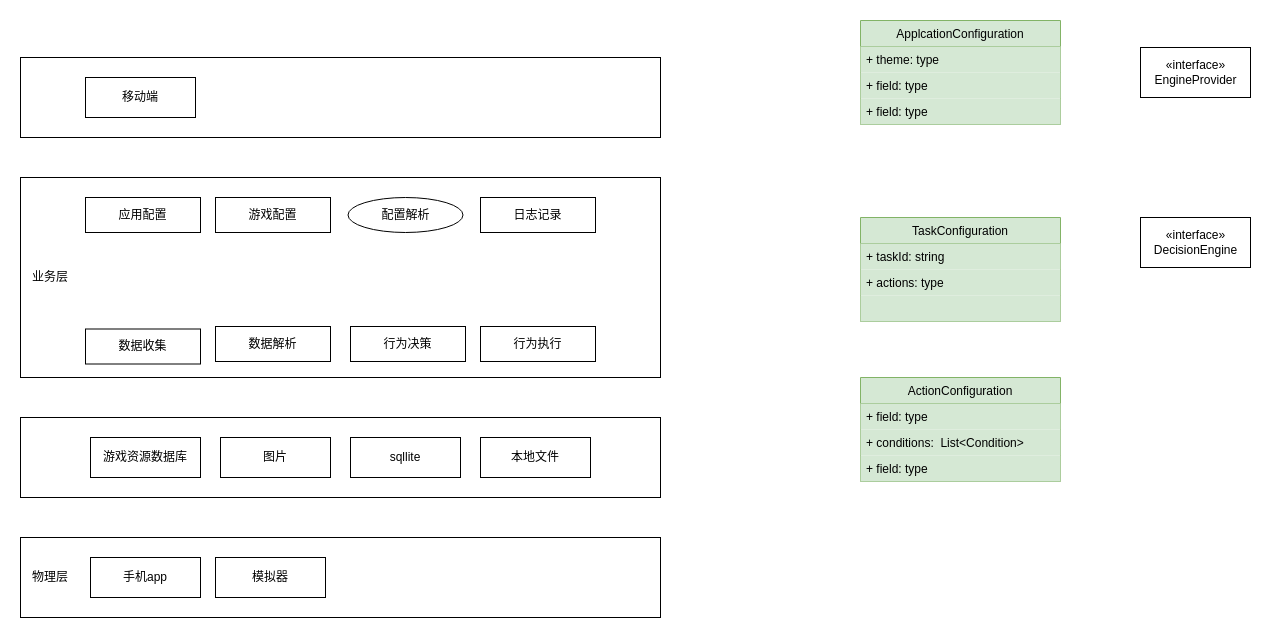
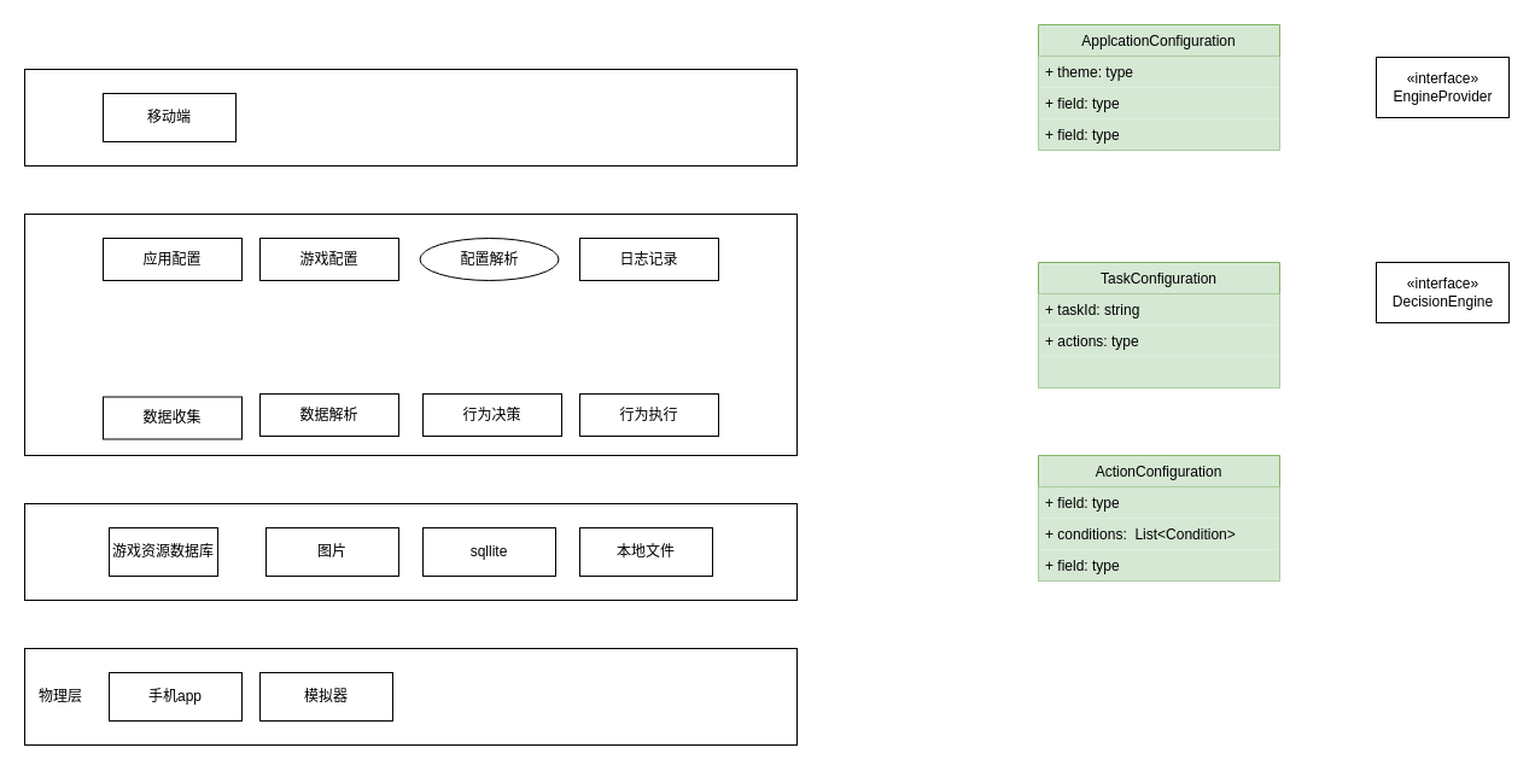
- <mxCell id="5" value="业务层" style="text;html=1;strokeColor=none;fillColor=none;align=center;verticalAlign=middle;whiteSpace=wrap;rounded=0;" vertex="1" parent="1"><mxGeometry x="20" y="262" width="60" height="30" as="geometry" /></mxCell>
- <mxCell id="11" value="游戏资源数据库" style="rounded=0;whiteSpace=wrap;html=1;" vertex="1" parent="1"><mxGeometry x="90" y="437" width="110" height="40" as="geometry" /></mxCell>
+ <mxCell id="11" value="游戏资源数据库" style="rounded=0;whiteSpace=wrap;html=1;" vertex="1" parent="1"><mxGeometry x="90" y="437" width="90" height="40" as="geometry" /></mxCell>
